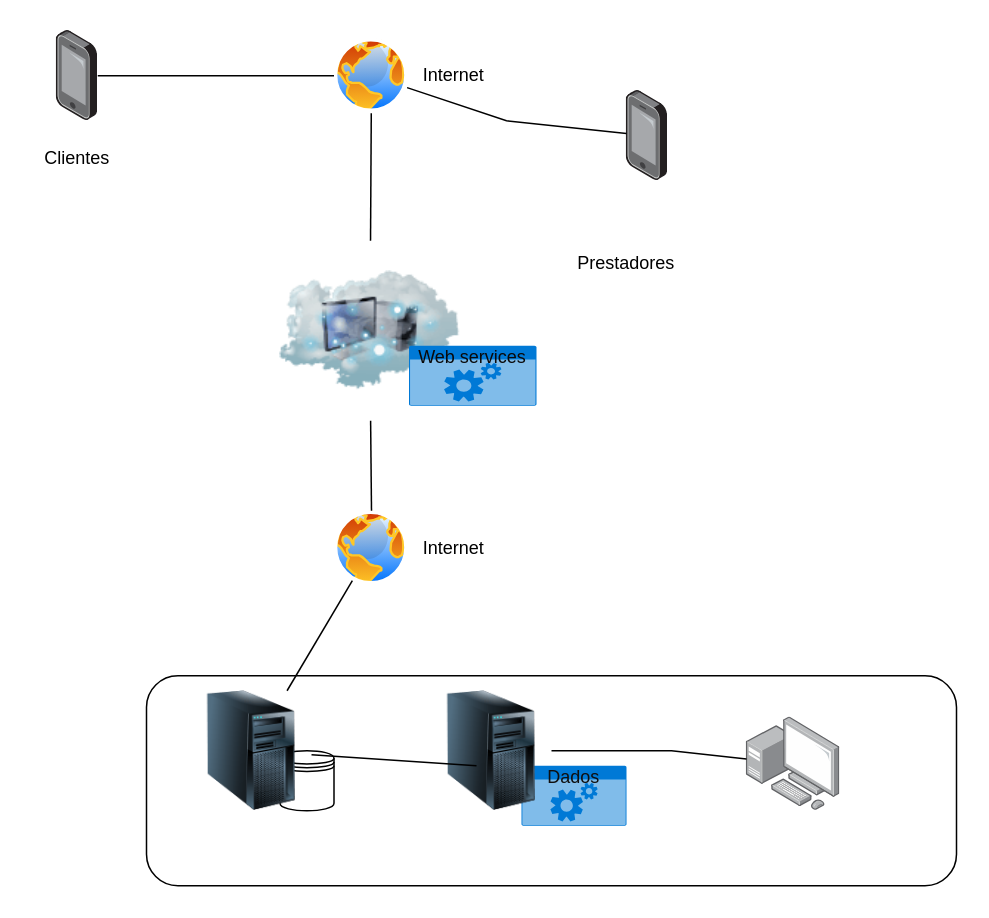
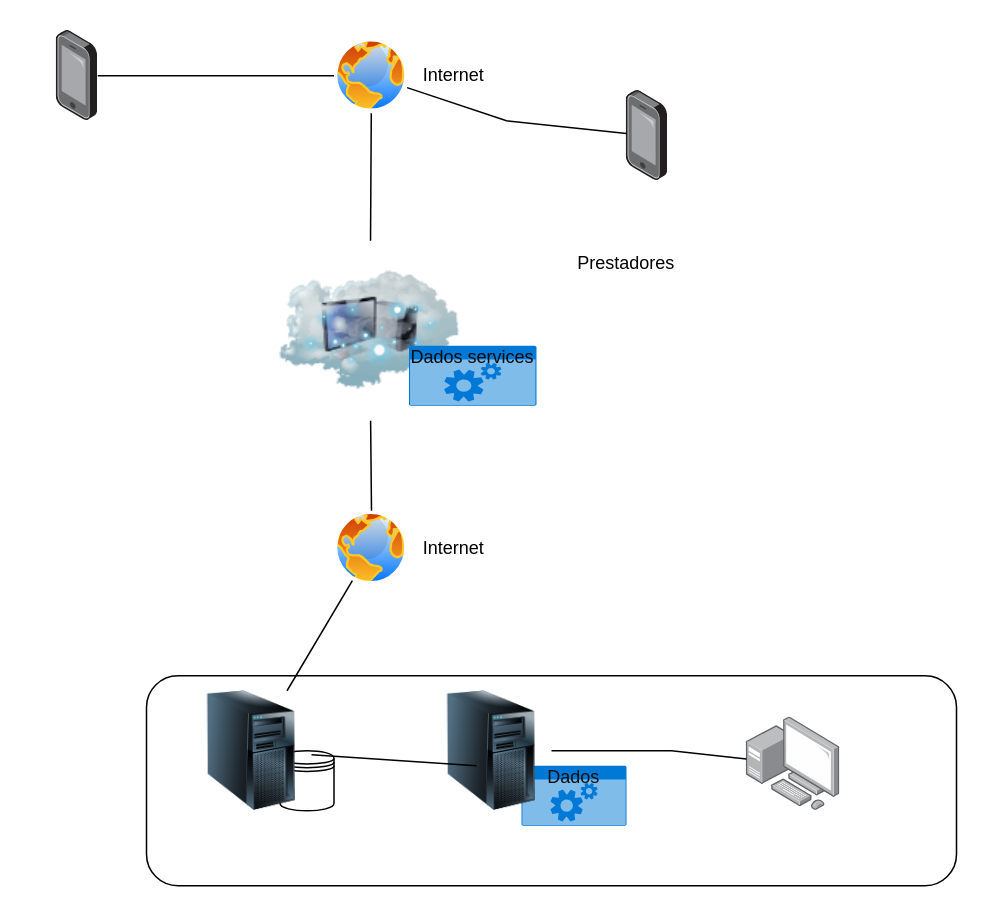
- <mxCell id="21" value="Clientes" style="text;strokeColor=none;align=center;fillColor=none;html=1;verticalAlign=middle;whiteSpace=wrap;rounded=0;" vertex="1" parent="1"><mxGeometry x="20.75" y="90" width="60" height="30" as="geometry" /></mxCell>
- <mxCell id="14" value="&lt;font color=&quot;#0a0a0a&quot;&gt;Web services&lt;/font&gt;" style="html=1;whiteSpace=wrap;strokeColor=none;fillColor=#0079D6;labelPosition=center;verticalLabelPosition=middle;verticalAlign=top;align=center;fontSize=12;outlineConnect=0;spacingTop=-6;fontColor=#FFFFFF;sketch=0;shape=mxgraph.sitemap.services;spacingBottom=0;" vertex="1" parent="1"><mxGeometry x="272" y="230" width="85" height="40" as="geometry" /></mxCell>
+ <mxCell id="14" value="&lt;font color=&quot;#0a0a0a&quot;&gt;Dados services&lt;/font&gt;" style="html=1;whiteSpace=wrap;strokeColor=none;fillColor=#0079D6;labelPosition=center;verticalLabelPosition=middle;verticalAlign=top;align=center;fontSize=12;outlineConnect=0;spacingTop=-6;fontColor=#FFFFFF;sketch=0;shape=mxgraph.sitemap.services;spacingBottom=0;" vertex="1" parent="1"><mxGeometry x="272" y="230" width="85" height="40" as="geometry" /></mxCell>
